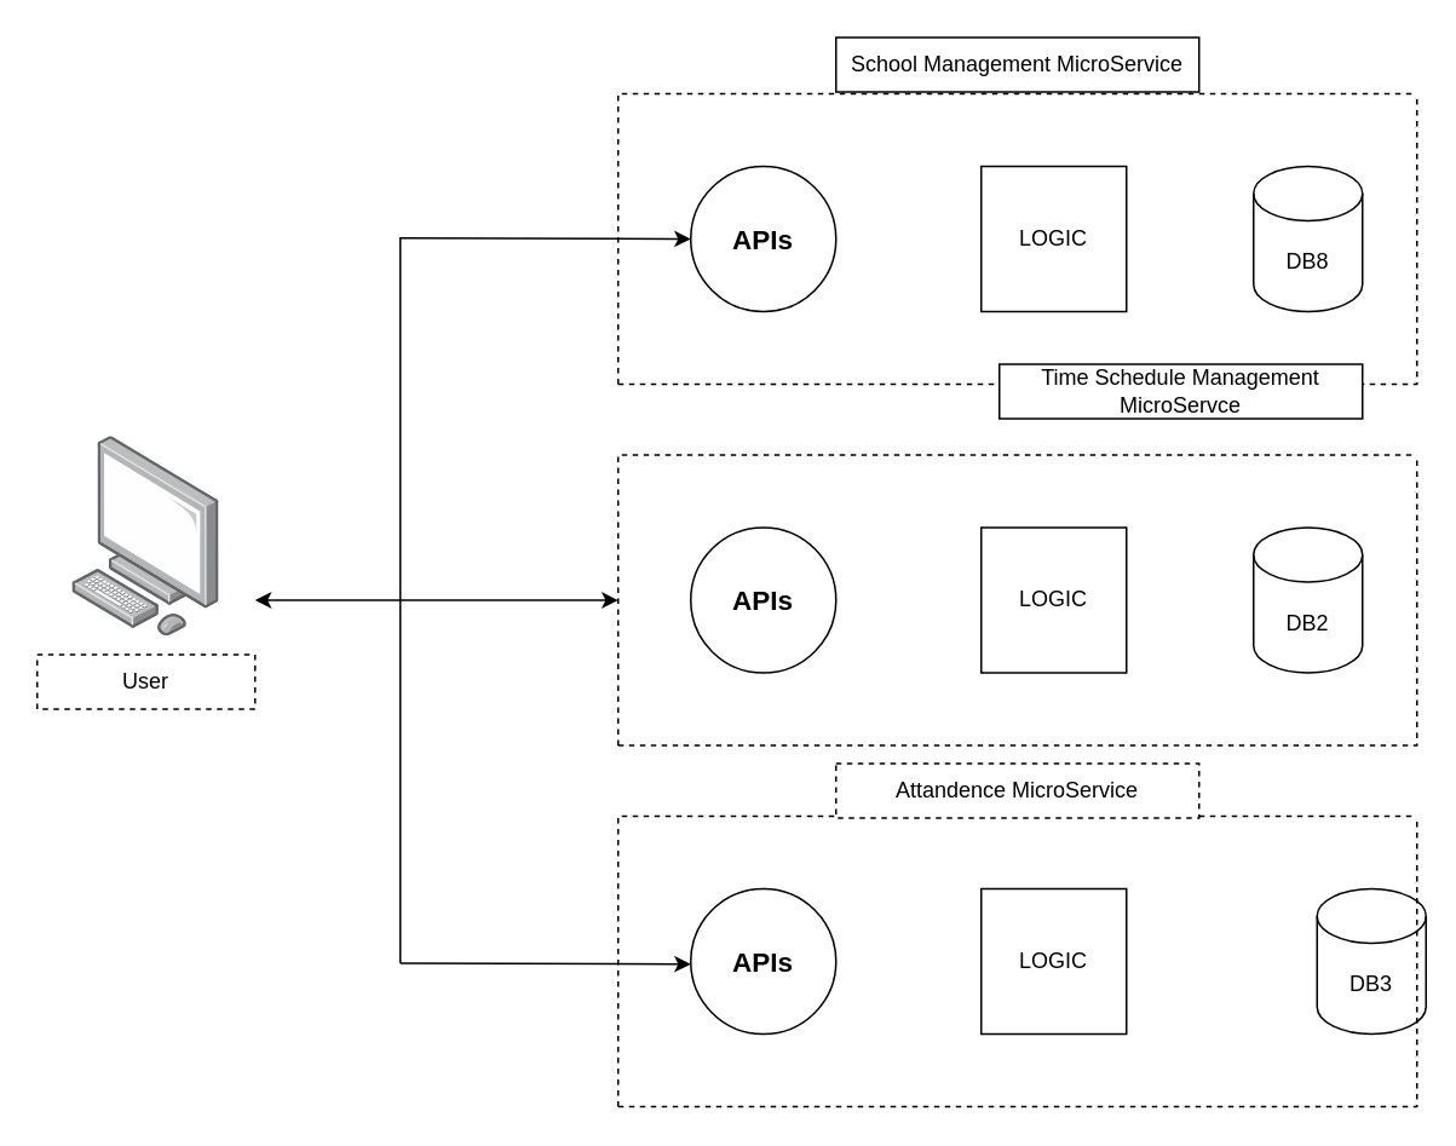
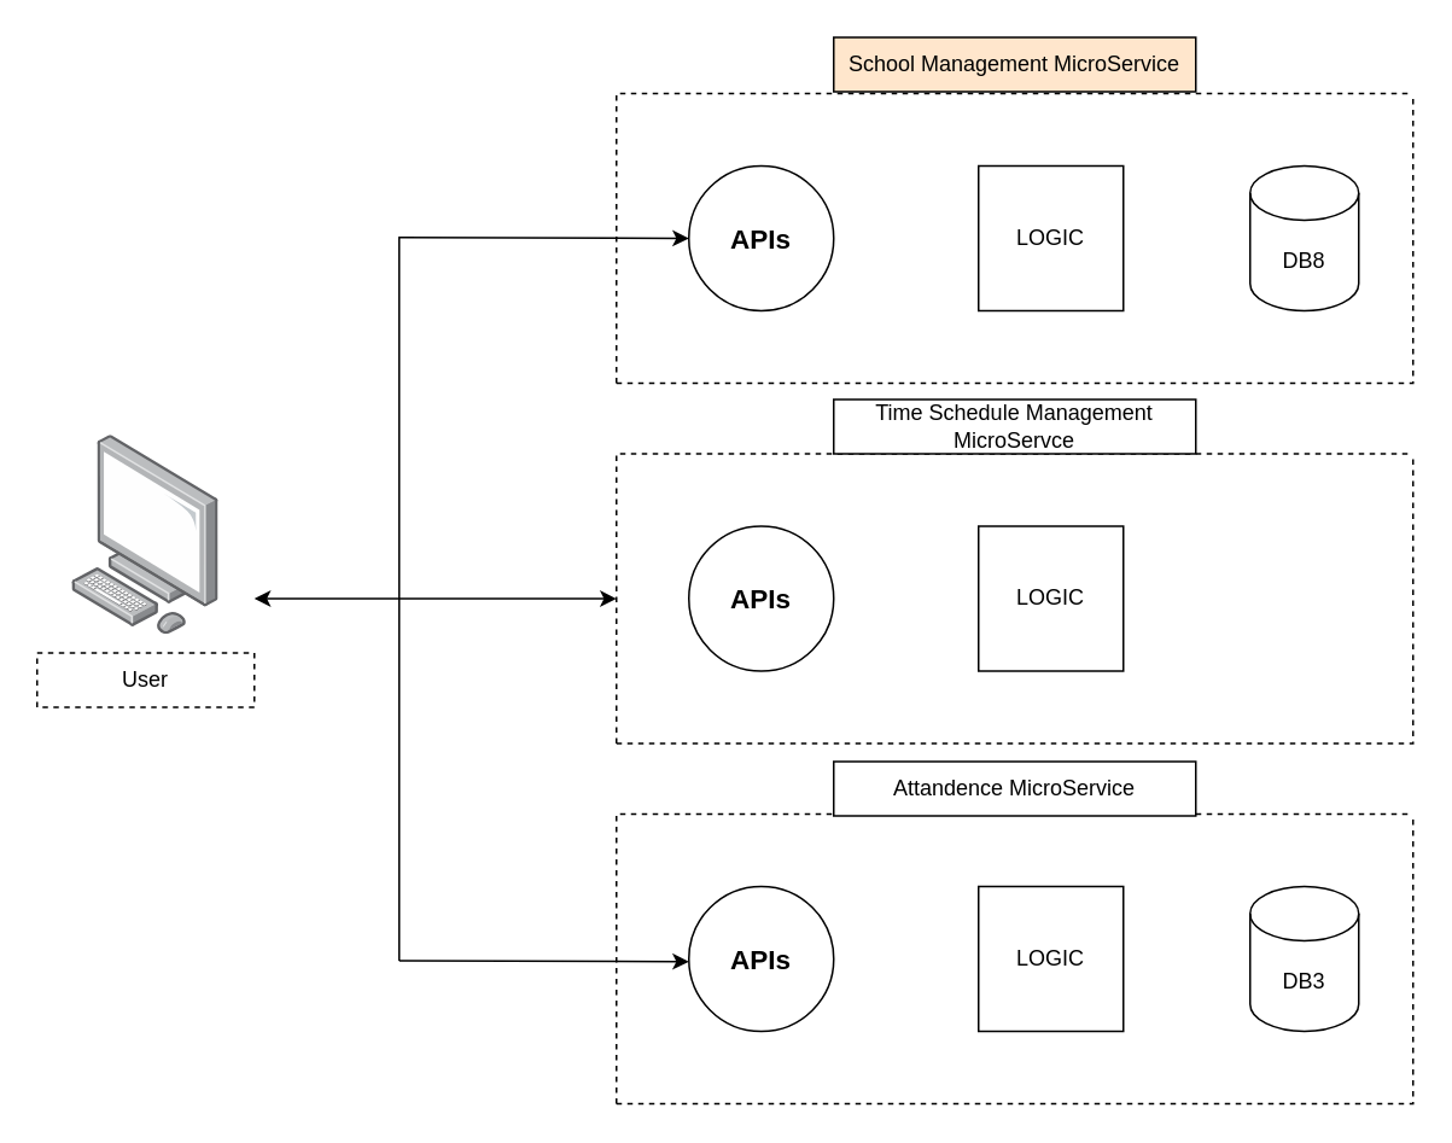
- <mxCell id="17" value="School Management MicroService" style="whiteSpace=wrap;html=1;" vertex="1" parent="1"><mxGeometry x="460" y="20" width="200" height="30" as="geometry" /></mxCell>
+ <mxCell id="17" value="School Management MicroService" style="whiteSpace=wrap;html=1;fillColor=#ffe6cc;" vertex="1" parent="1"><mxGeometry x="460" y="20" width="200" height="30" as="geometry" /></mxCell>
- <mxCell id="18" value="Time Schedule Management MicroServce&lt;br&gt;" style="whiteSpace=wrap;html=1;" vertex="1" parent="1"><mxGeometry x="550" y="200" width="200" height="30" as="geometry" /></mxCell>
+ <mxCell id="18" value="Time Schedule Management MicroServce&lt;br&gt;" style="whiteSpace=wrap;html=1;" vertex="1" parent="1"><mxGeometry x="460" y="220" width="200" height="30" as="geometry" /></mxCell>
- <mxCell id="3" value="DB2" style="shape=cylinder3;whiteSpace=wrap;html=1;boundedLbl=1;backgroundOutline=1;size=15;" vertex="1" parent="1"><mxGeometry x="690" y="290" width="60" height="80" as="geometry" /></mxCell>
- <mxCell id="19" value="Attandence MicroService" style="whiteSpace=wrap;html=1;dashed=1;" vertex="1" parent="1"><mxGeometry x="460" y="420" width="200" height="30" as="geometry" /></mxCell>
+ <mxCell id="19" value="Attandence MicroService" style="whiteSpace=wrap;html=1;" vertex="1" parent="1"><mxGeometry x="460" y="420" width="200" height="30" as="geometry" /></mxCell>
- <mxCell id="6" value="DB3" style="shape=cylinder3;whiteSpace=wrap;html=1;boundedLbl=1;backgroundOutline=1;size=15;" vertex="1" parent="1"><mxGeometry x="725" y="489" width="60" height="80" as="geometry" /></mxCell>
+ <mxCell id="6" value="DB3" style="shape=cylinder3;whiteSpace=wrap;html=1;boundedLbl=1;backgroundOutline=1;size=15;" vertex="1" parent="1"><mxGeometry x="690" y="489" width="60" height="80" as="geometry" /></mxCell>
